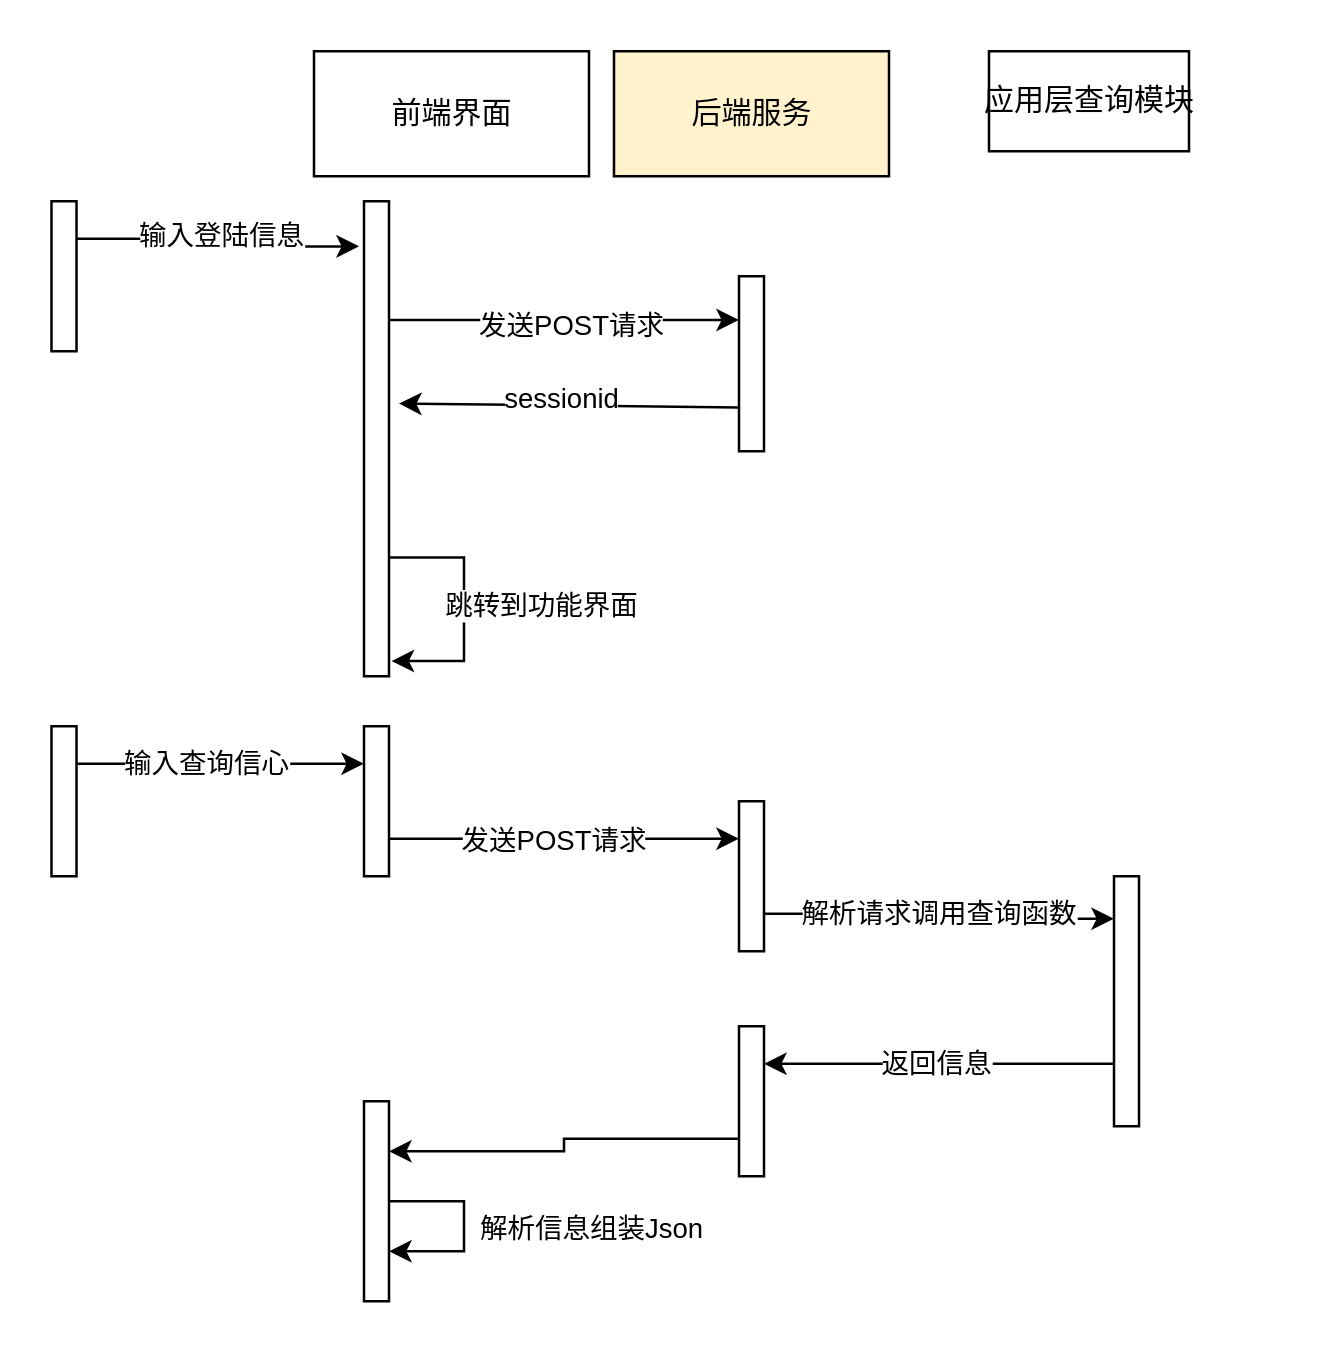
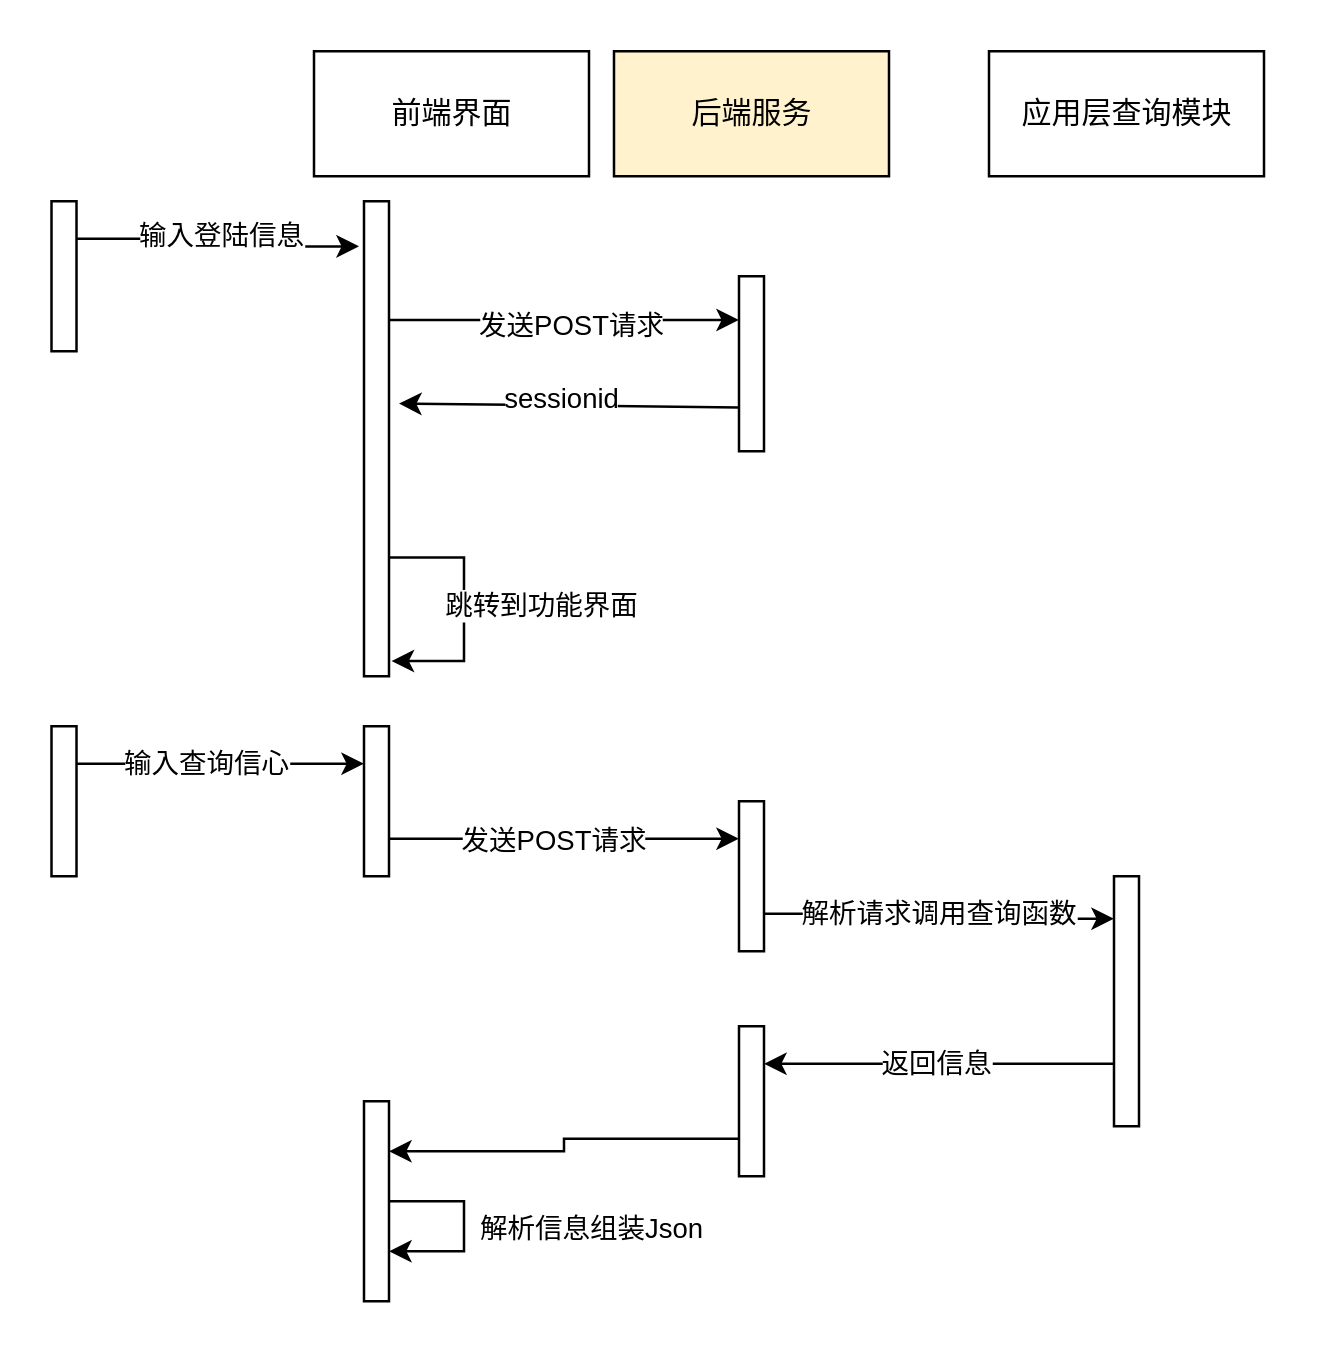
- <mxCell id="4" value="应用层查询模块" style="html=1;" vertex="1" parent="1"><mxGeometry x="395" y="20" width="80" height="40" as="geometry" /></mxCell>
+ <mxCell id="4" value="应用层查询模块" style="html=1;" vertex="1" parent="1"><mxGeometry x="395" y="20" width="110" height="50" as="geometry" /></mxCell>
